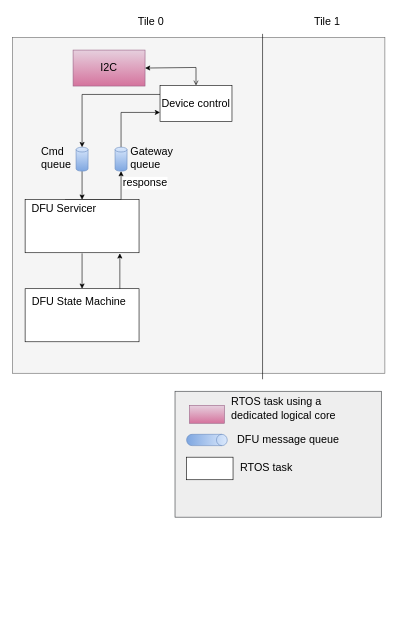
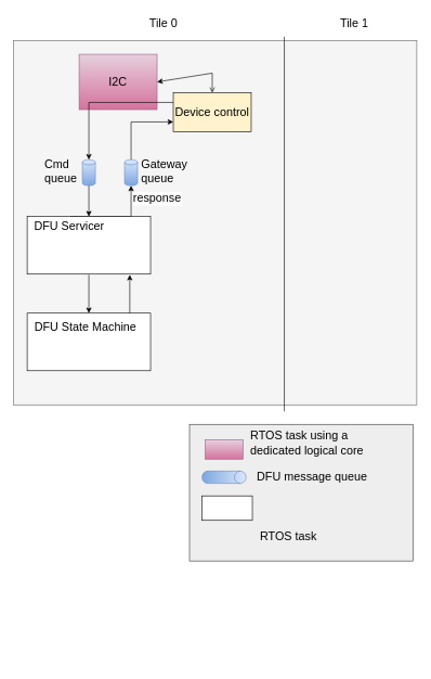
- <mxCell id="4" value="&lt;font style=&quot;font-size: 18px&quot;&gt;I2C&lt;/font&gt;" style="whiteSpace=wrap;html=1;rounded=0;fillColor=#e6d0de;gradientColor=#d5739d;strokeColor=#996185;" parent="1" vertex="1"><mxGeometry x="121" y="83" width="120" height="60" as="geometry" /></mxCell>
+ <mxCell id="4" value="&lt;font style=&quot;font-size: 18px&quot;&gt;I2C&lt;/font&gt;" style="whiteSpace=wrap;html=1;rounded=0;fillColor=#e6d0de;gradientColor=#d5739d;strokeColor=#996185;" parent="1" vertex="1"><mxGeometry x="121" y="83" width="120" height="85" as="geometry" /></mxCell>
- <mxCell id="3" value="&lt;font style=&quot;font-size: 18px&quot;&gt;Device control&lt;/font&gt;" style="rounded=0;whiteSpace=wrap;html=1;" parent="1" vertex="1"><mxGeometry x="266" y="142" width="120" height="60" as="geometry" /></mxCell>
+ <mxCell id="3" value="&lt;font style=&quot;font-size: 18px&quot;&gt;Device control&lt;/font&gt;" style="rounded=0;whiteSpace=wrap;html=1;fillColor=#fff2cc;" parent="1" vertex="1"><mxGeometry x="266" y="142" width="120" height="60" as="geometry" /></mxCell>
- <mxCell id="28" value="&lt;font style=&quot;font-size: 18px&quot;&gt;RTOS task&lt;/font&gt;" style="text;html=1;align=center;verticalAlign=middle;resizable=0;points=[];autosize=1;strokeColor=none;fillColor=none;" parent="21" vertex="1"><mxGeometry x="102.088" y="117.921" width="100" height="20" as="geometry" /></mxCell>
+ <mxCell id="28" value="&lt;font style=&quot;font-size: 18px&quot;&gt;RTOS task&lt;/font&gt;" style="text;html=1;align=center;verticalAlign=middle;resizable=0;points=[];autosize=1;strokeColor=none;fillColor=none;" parent="21" vertex="1"><mxGeometry x="102.088" y="162.921" width="100" height="20" as="geometry" /></mxCell>
